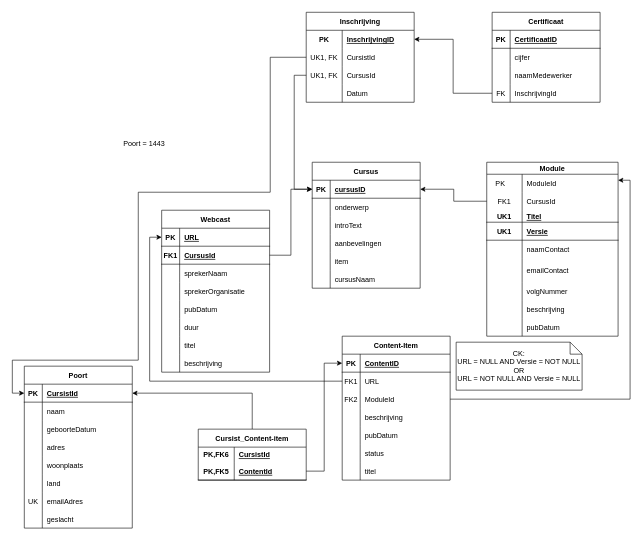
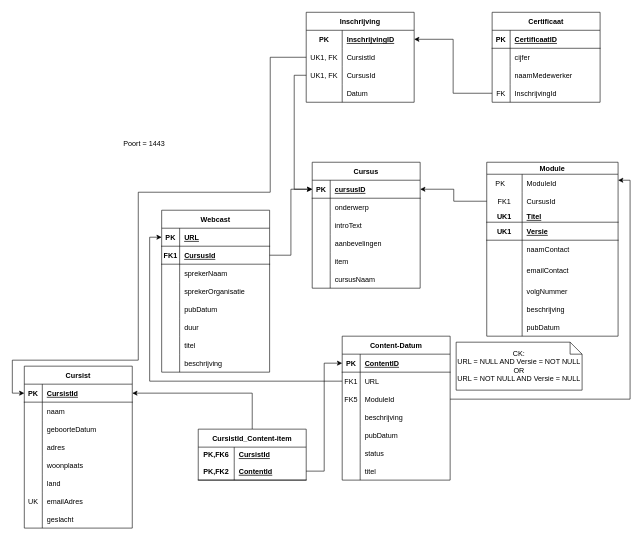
- <mxCell id="55" value="Content-Item" style="shape=table;startSize=30;container=1;collapsible=1;childLayout=tableLayout;fixedRows=1;rowLines=0;fontStyle=1;align=center;resizeLast=1;" parent="1" vertex="1"><mxGeometry x="570" y="560" width="180" height="240" as="geometry" /></mxCell>
+ <mxCell id="55" value="Content-Datum" style="shape=table;startSize=30;container=1;collapsible=1;childLayout=tableLayout;fixedRows=1;rowLines=0;fontStyle=1;align=center;resizeLast=1;" parent="1" vertex="1"><mxGeometry x="570" y="560" width="180" height="240" as="geometry" /></mxCell>
- <mxCell id="96" value="Poort" style="shape=table;startSize=30;container=1;collapsible=1;childLayout=tableLayout;fixedRows=1;rowLines=0;fontStyle=1;align=center;resizeLast=1;" parent="1" vertex="1"><mxGeometry x="40" y="610" width="180" height="270" as="geometry" /></mxCell>
+ <mxCell id="96" value="Cursist" style="shape=table;startSize=30;container=1;collapsible=1;childLayout=tableLayout;fixedRows=1;rowLines=0;fontStyle=1;align=center;resizeLast=1;" parent="1" vertex="1"><mxGeometry x="40" y="610" width="180" height="270" as="geometry" /></mxCell>
- <mxCell id="63" value="FK2" style="shape=partialRectangle;connectable=0;fillColor=none;top=0;left=0;bottom=0;right=0;fontStyle=0;overflow=hidden;" parent="62" vertex="1"><mxGeometry width="30" height="30" as="geometry"><mxRectangle width="30" height="30" as="alternateBounds" /></mxGeometry></mxCell>
+ <mxCell id="63" value="FK5" style="shape=partialRectangle;connectable=0;fillColor=none;top=0;left=0;bottom=0;right=0;fontStyle=0;overflow=hidden;" parent="62" vertex="1"><mxGeometry width="30" height="30" as="geometry"><mxRectangle width="30" height="30" as="alternateBounds" /></mxGeometry></mxCell>
- <mxCell id="155" value="Cursist_Content-item" style="shape=table;startSize=30;container=1;collapsible=1;childLayout=tableLayout;fixedRows=1;rowLines=0;fontStyle=1;align=center;resizeLast=1;" parent="1" vertex="1"><mxGeometry x="330" y="715" width="180" height="85" as="geometry" /></mxCell>
+ <mxCell id="155" value="CursistId_Content-item" style="shape=table;startSize=30;container=1;collapsible=1;childLayout=tableLayout;fixedRows=1;rowLines=0;fontStyle=1;align=center;resizeLast=1;" parent="1" vertex="1"><mxGeometry x="330" y="715" width="180" height="85" as="geometry" /></mxCell>
- <mxCell id="160" value="PK,FK5" style="shape=partialRectangle;connectable=0;fillColor=none;top=0;left=0;bottom=0;right=0;fontStyle=1;overflow=hidden;" parent="159" vertex="1"><mxGeometry width="60" height="30" as="geometry"><mxRectangle width="60" height="30" as="alternateBounds" /></mxGeometry></mxCell>
+ <mxCell id="160" value="PK,FK2" style="shape=partialRectangle;connectable=0;fillColor=none;top=0;left=0;bottom=0;right=0;fontStyle=1;overflow=hidden;" parent="159" vertex="1"><mxGeometry width="60" height="30" as="geometry"><mxRectangle width="60" height="30" as="alternateBounds" /></mxGeometry></mxCell>
